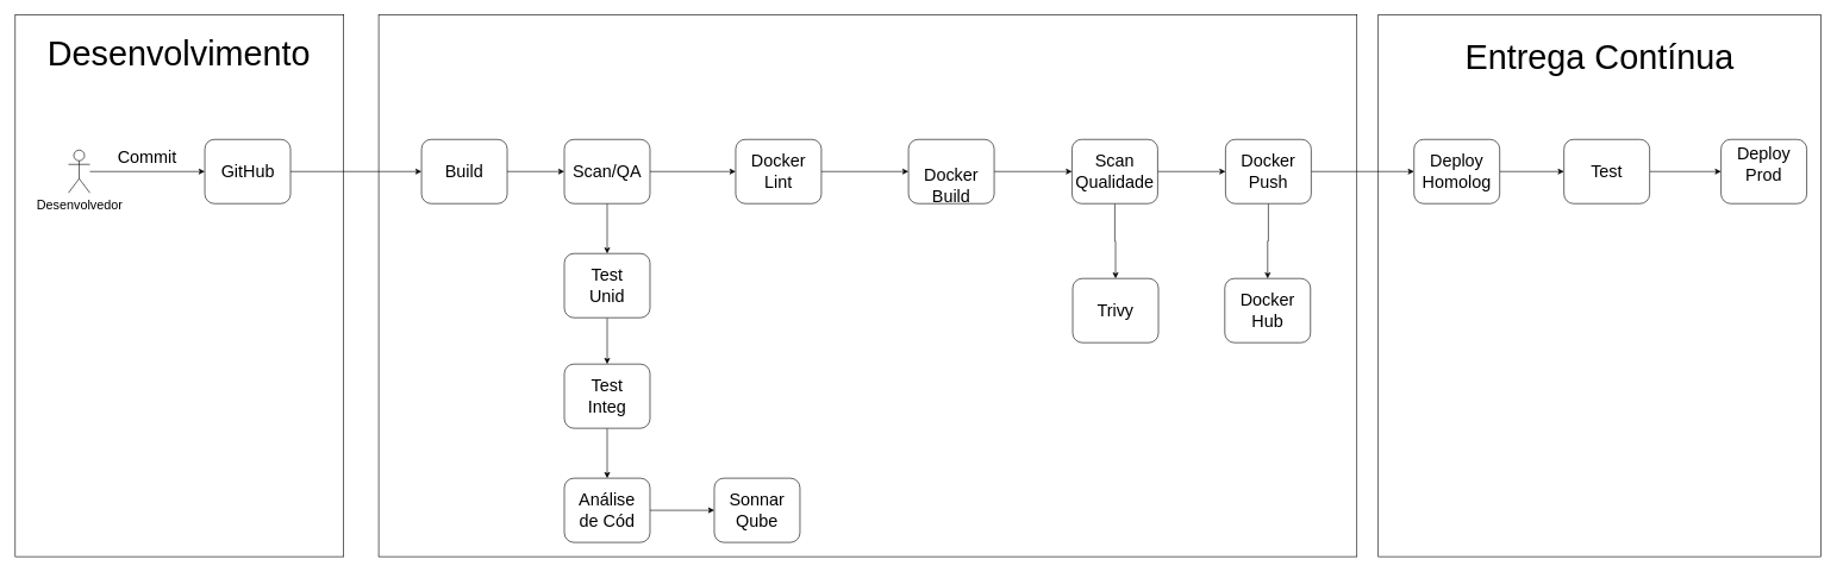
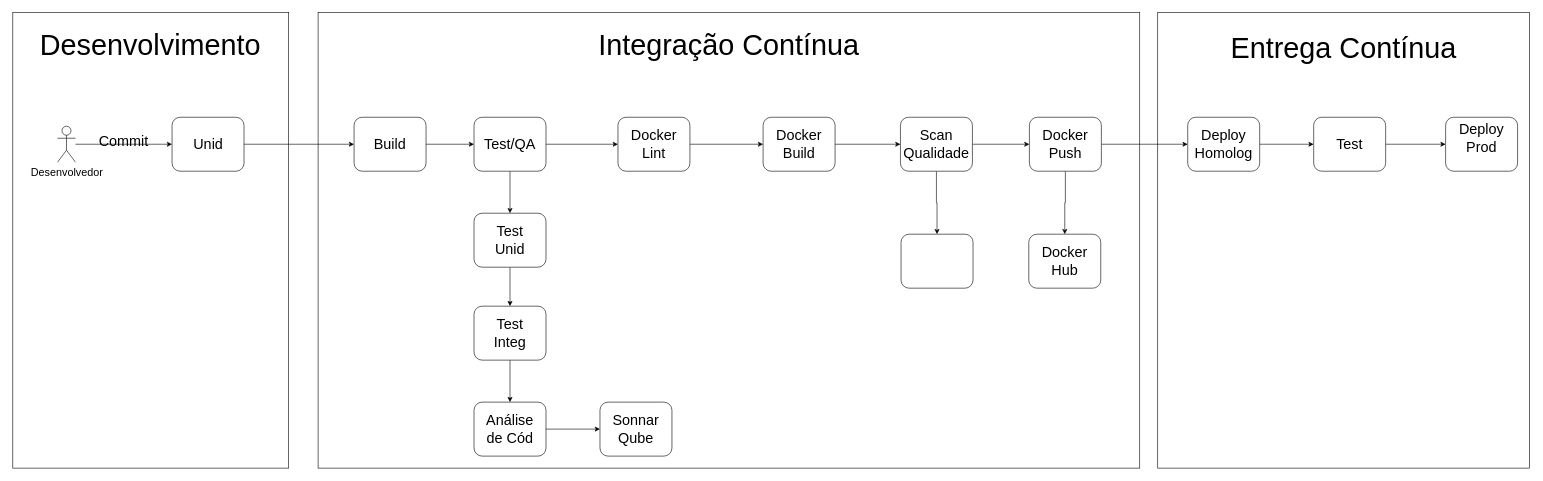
+ <mxCell id="6" value="&lt;font style=&quot;font-size: 48px;&quot;&gt;Integração Contínua&lt;/font&gt;" style="text;html=1;align=center;verticalAlign=middle;whiteSpace=wrap;rounded=0;" parent="1" vertex="1"><mxGeometry x="529" y="20" width="1370" height="110" as="geometry" /></mxCell>
- <mxCell id="12" value="&lt;font style=&quot;font-size: 24px;&quot;&gt;Commit&lt;/font&gt;" style="text;html=1;align=center;verticalAlign=middle;whiteSpace=wrap;rounded=0;" parent="1" vertex="1"><mxGeometry x="154.5" y="200" width="100" height="40" as="geometry" /></mxCell>
+ <mxCell id="12" value="&lt;font style=&quot;font-size: 24px;&quot;&gt;Commit&lt;/font&gt;" style="text;html=1;align=center;verticalAlign=middle;whiteSpace=wrap;rounded=0;" parent="1" vertex="1"><mxGeometry x="154.5" y="215" width="100" height="40" as="geometry" /></mxCell>
- <mxCell id="13" value="&lt;font style=&quot;font-size: 24px;&quot;&gt;GitHub&lt;/font&gt;" style="text;html=1;align=center;verticalAlign=middle;whiteSpace=wrap;rounded=0;" parent="1" vertex="1"><mxGeometry x="295.5" y="220" width="100" height="40" as="geometry" /></mxCell>
+ <mxCell id="13" value="&lt;font style=&quot;font-size: 24px;&quot;&gt;Unid&lt;/font&gt;" style="text;html=1;align=center;verticalAlign=middle;whiteSpace=wrap;rounded=0;" parent="1" vertex="1"><mxGeometry x="295.5" y="220" width="100" height="40" as="geometry" /></mxCell>
- <mxCell id="20" value="&lt;font style=&quot;font-size: 24px;&quot;&gt;Scan/QA&lt;/font&gt;" style="text;html=1;align=center;verticalAlign=middle;whiteSpace=wrap;rounded=0;" parent="1" vertex="1"><mxGeometry x="799" y="220" width="100" height="40" as="geometry" /></mxCell>
+ <mxCell id="20" value="&lt;font style=&quot;font-size: 24px;&quot;&gt;Test/QA&lt;/font&gt;" style="text;html=1;align=center;verticalAlign=middle;whiteSpace=wrap;rounded=0;" parent="1" vertex="1"><mxGeometry x="799" y="220" width="100" height="40" as="geometry" /></mxCell>
- <mxCell id="37" value="&lt;font style=&quot;font-size: 24px;&quot;&gt;Docker Build&lt;/font&gt;" style="text;html=1;align=center;verticalAlign=middle;whiteSpace=wrap;rounded=0;" parent="1" vertex="1"><mxGeometry x="1281" y="240" width="100" height="40" as="geometry" /></mxCell>
+ <mxCell id="37" value="&lt;font style=&quot;font-size: 24px;&quot;&gt;Docker Build&lt;/font&gt;" style="text;html=1;align=center;verticalAlign=middle;whiteSpace=wrap;rounded=0;" parent="1" vertex="1"><mxGeometry x="1281" y="220" width="100" height="40" as="geometry" /></mxCell>
- <mxCell id="47" value="&lt;font style=&quot;font-size: 24px;&quot;&gt;Trivy&lt;/font&gt;" style="text;html=1;align=center;verticalAlign=middle;whiteSpace=wrap;rounded=0;" parent="1" vertex="1"><mxGeometry x="1511" y="415" width="100" height="40" as="geometry" /></mxCell>
